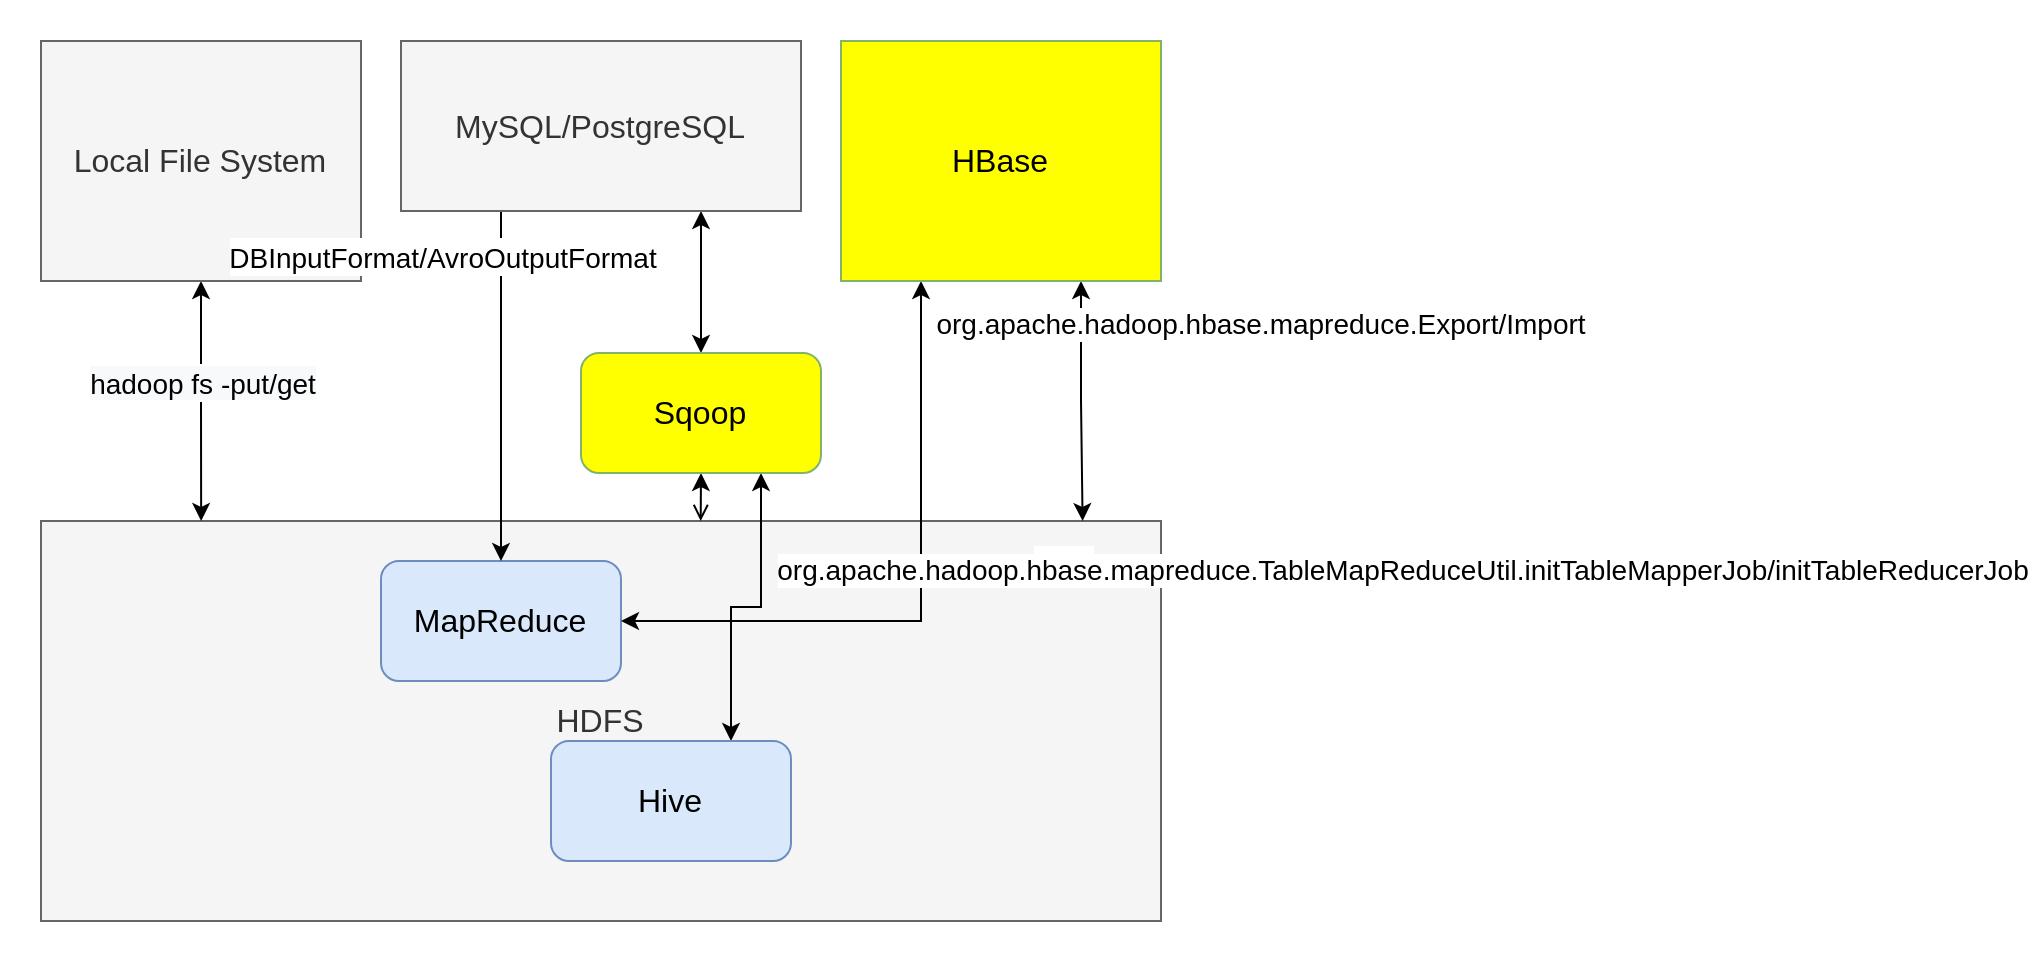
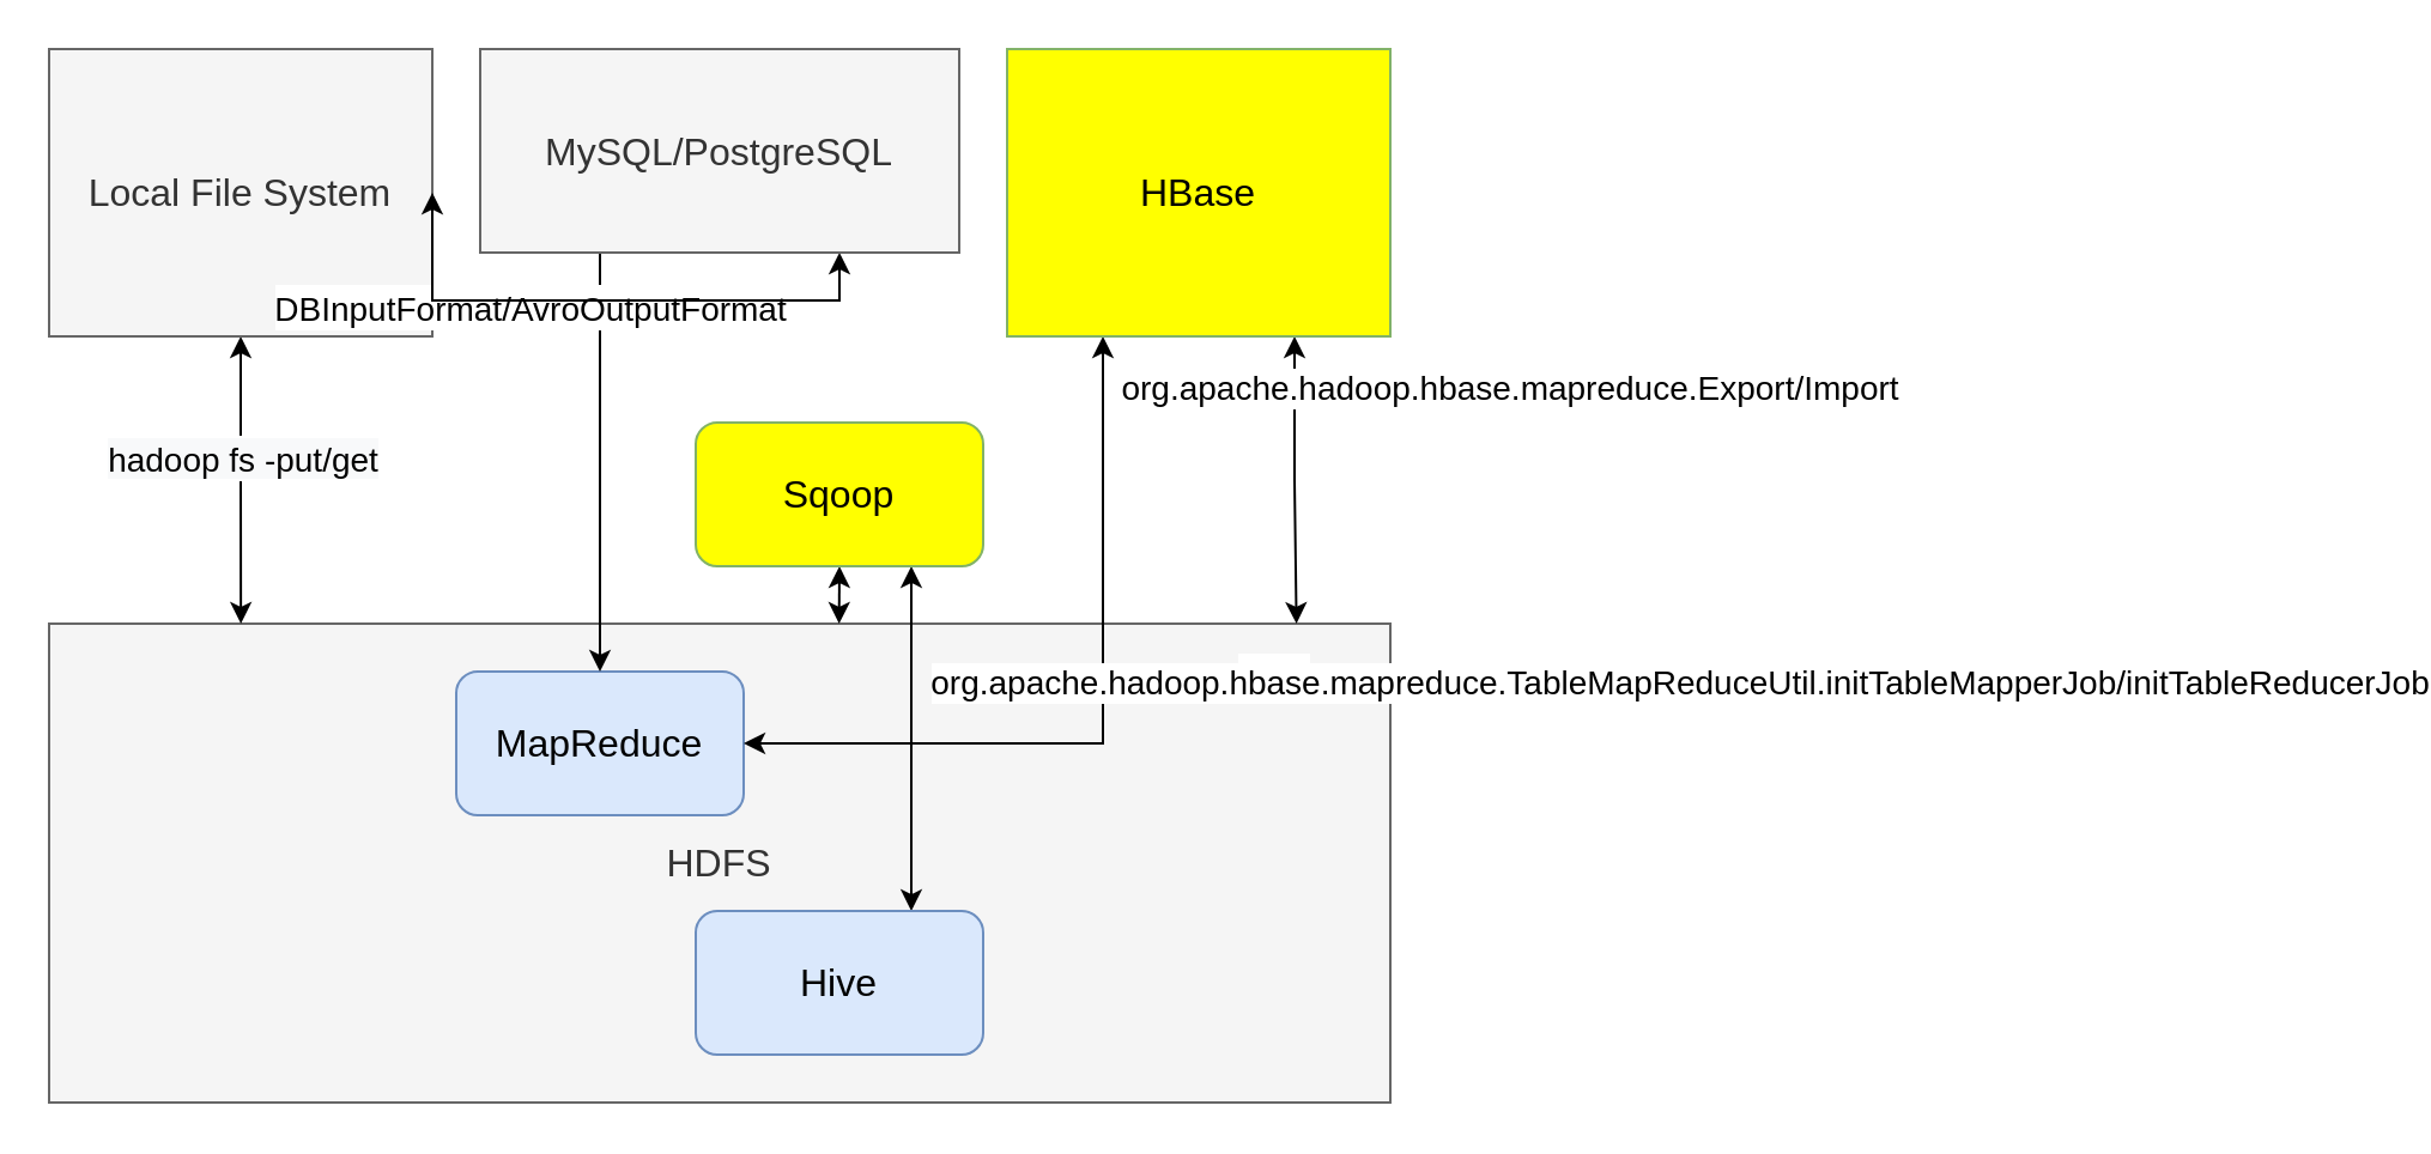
- <mxCell id="9" style="edgeStyle=orthogonalEdgeStyle;rounded=0;orthogonalLoop=1;jettySize=auto;html=1;exitX=0.75;exitY=1;exitDx=0;exitDy=0;fontSize=14;startArrow=classic;startFill=1;" edge="1" parent="1" source="10" target="19"><mxGeometry relative="1" as="geometry" /></mxCell>
+ <mxCell id="9" style="edgeStyle=orthogonalEdgeStyle;rounded=0;orthogonalLoop=1;jettySize=auto;html=1;exitX=0.75;exitY=1;exitDx=0;exitDy=0;fontSize=14;startArrow=classic;startFill=1;" edge="1" parent="1" source="10" target="5"><mxGeometry relative="1" as="geometry" /></mxCell>
- <mxCell id="17" style="edgeStyle=orthogonalEdgeStyle;rounded=0;orthogonalLoop=1;jettySize=auto;html=1;exitX=0.5;exitY=1;exitDx=0;exitDy=0;entryX=0.589;entryY=0;entryDx=0;entryDy=0;entryPerimeter=0;fontSize=14;startArrow=classic;startFill=1;endArrow=open;" edge="1" parent="1" source="19" target="2"><mxGeometry relative="1" as="geometry" /></mxCell>
+ <mxCell id="17" style="edgeStyle=orthogonalEdgeStyle;rounded=0;orthogonalLoop=1;jettySize=auto;html=1;exitX=0.5;exitY=1;exitDx=0;exitDy=0;entryX=0.589;entryY=0;entryDx=0;entryDy=0;entryPerimeter=0;fontSize=14;startArrow=classic;startFill=1;" edge="1" parent="1" source="19" target="2"><mxGeometry relative="1" as="geometry" /></mxCell>
- <mxCell id="20" value="&lt;font style=&quot;font-size: 16px&quot;&gt;Hive&lt;br&gt;&lt;/font&gt;" style="rounded=1;whiteSpace=wrap;html=1;fontSize=18;fillColor=#dae8fc;strokeColor=#6c8ebf;" vertex="1" parent="1"><mxGeometry x="275" y="370" width="120" height="60" as="geometry" /></mxCell>
+ <mxCell id="20" value="&lt;font style=&quot;font-size: 16px&quot;&gt;Hive&lt;br&gt;&lt;/font&gt;" style="rounded=1;whiteSpace=wrap;html=1;fontSize=18;fillColor=#dae8fc;strokeColor=#6c8ebf;" vertex="1" parent="1"><mxGeometry x="290" y="380" width="120" height="60" as="geometry" /></mxCell>
